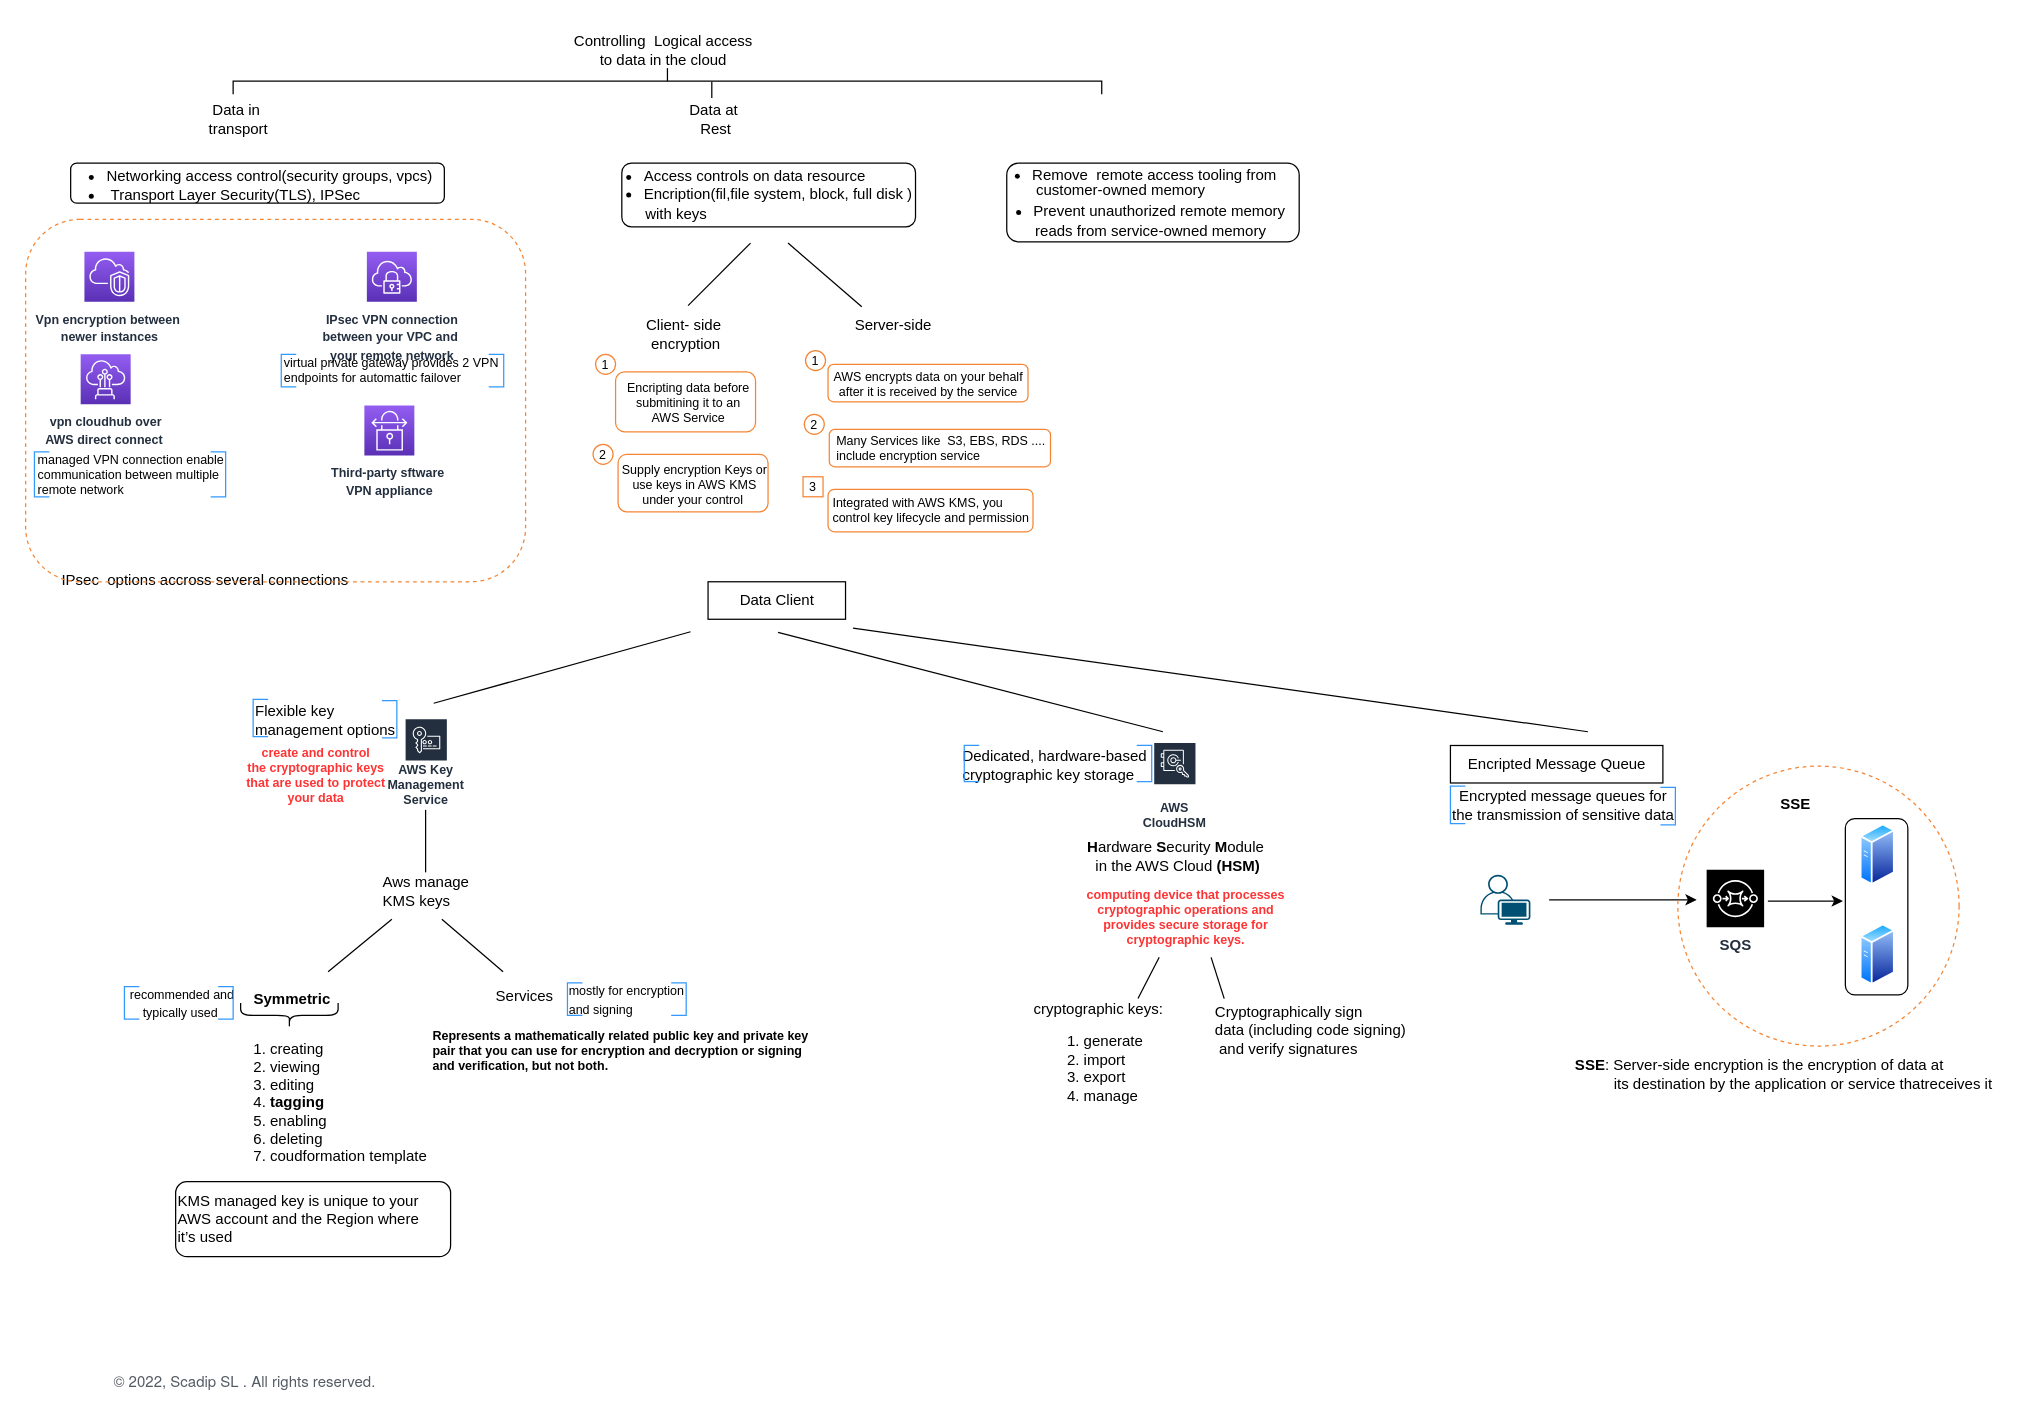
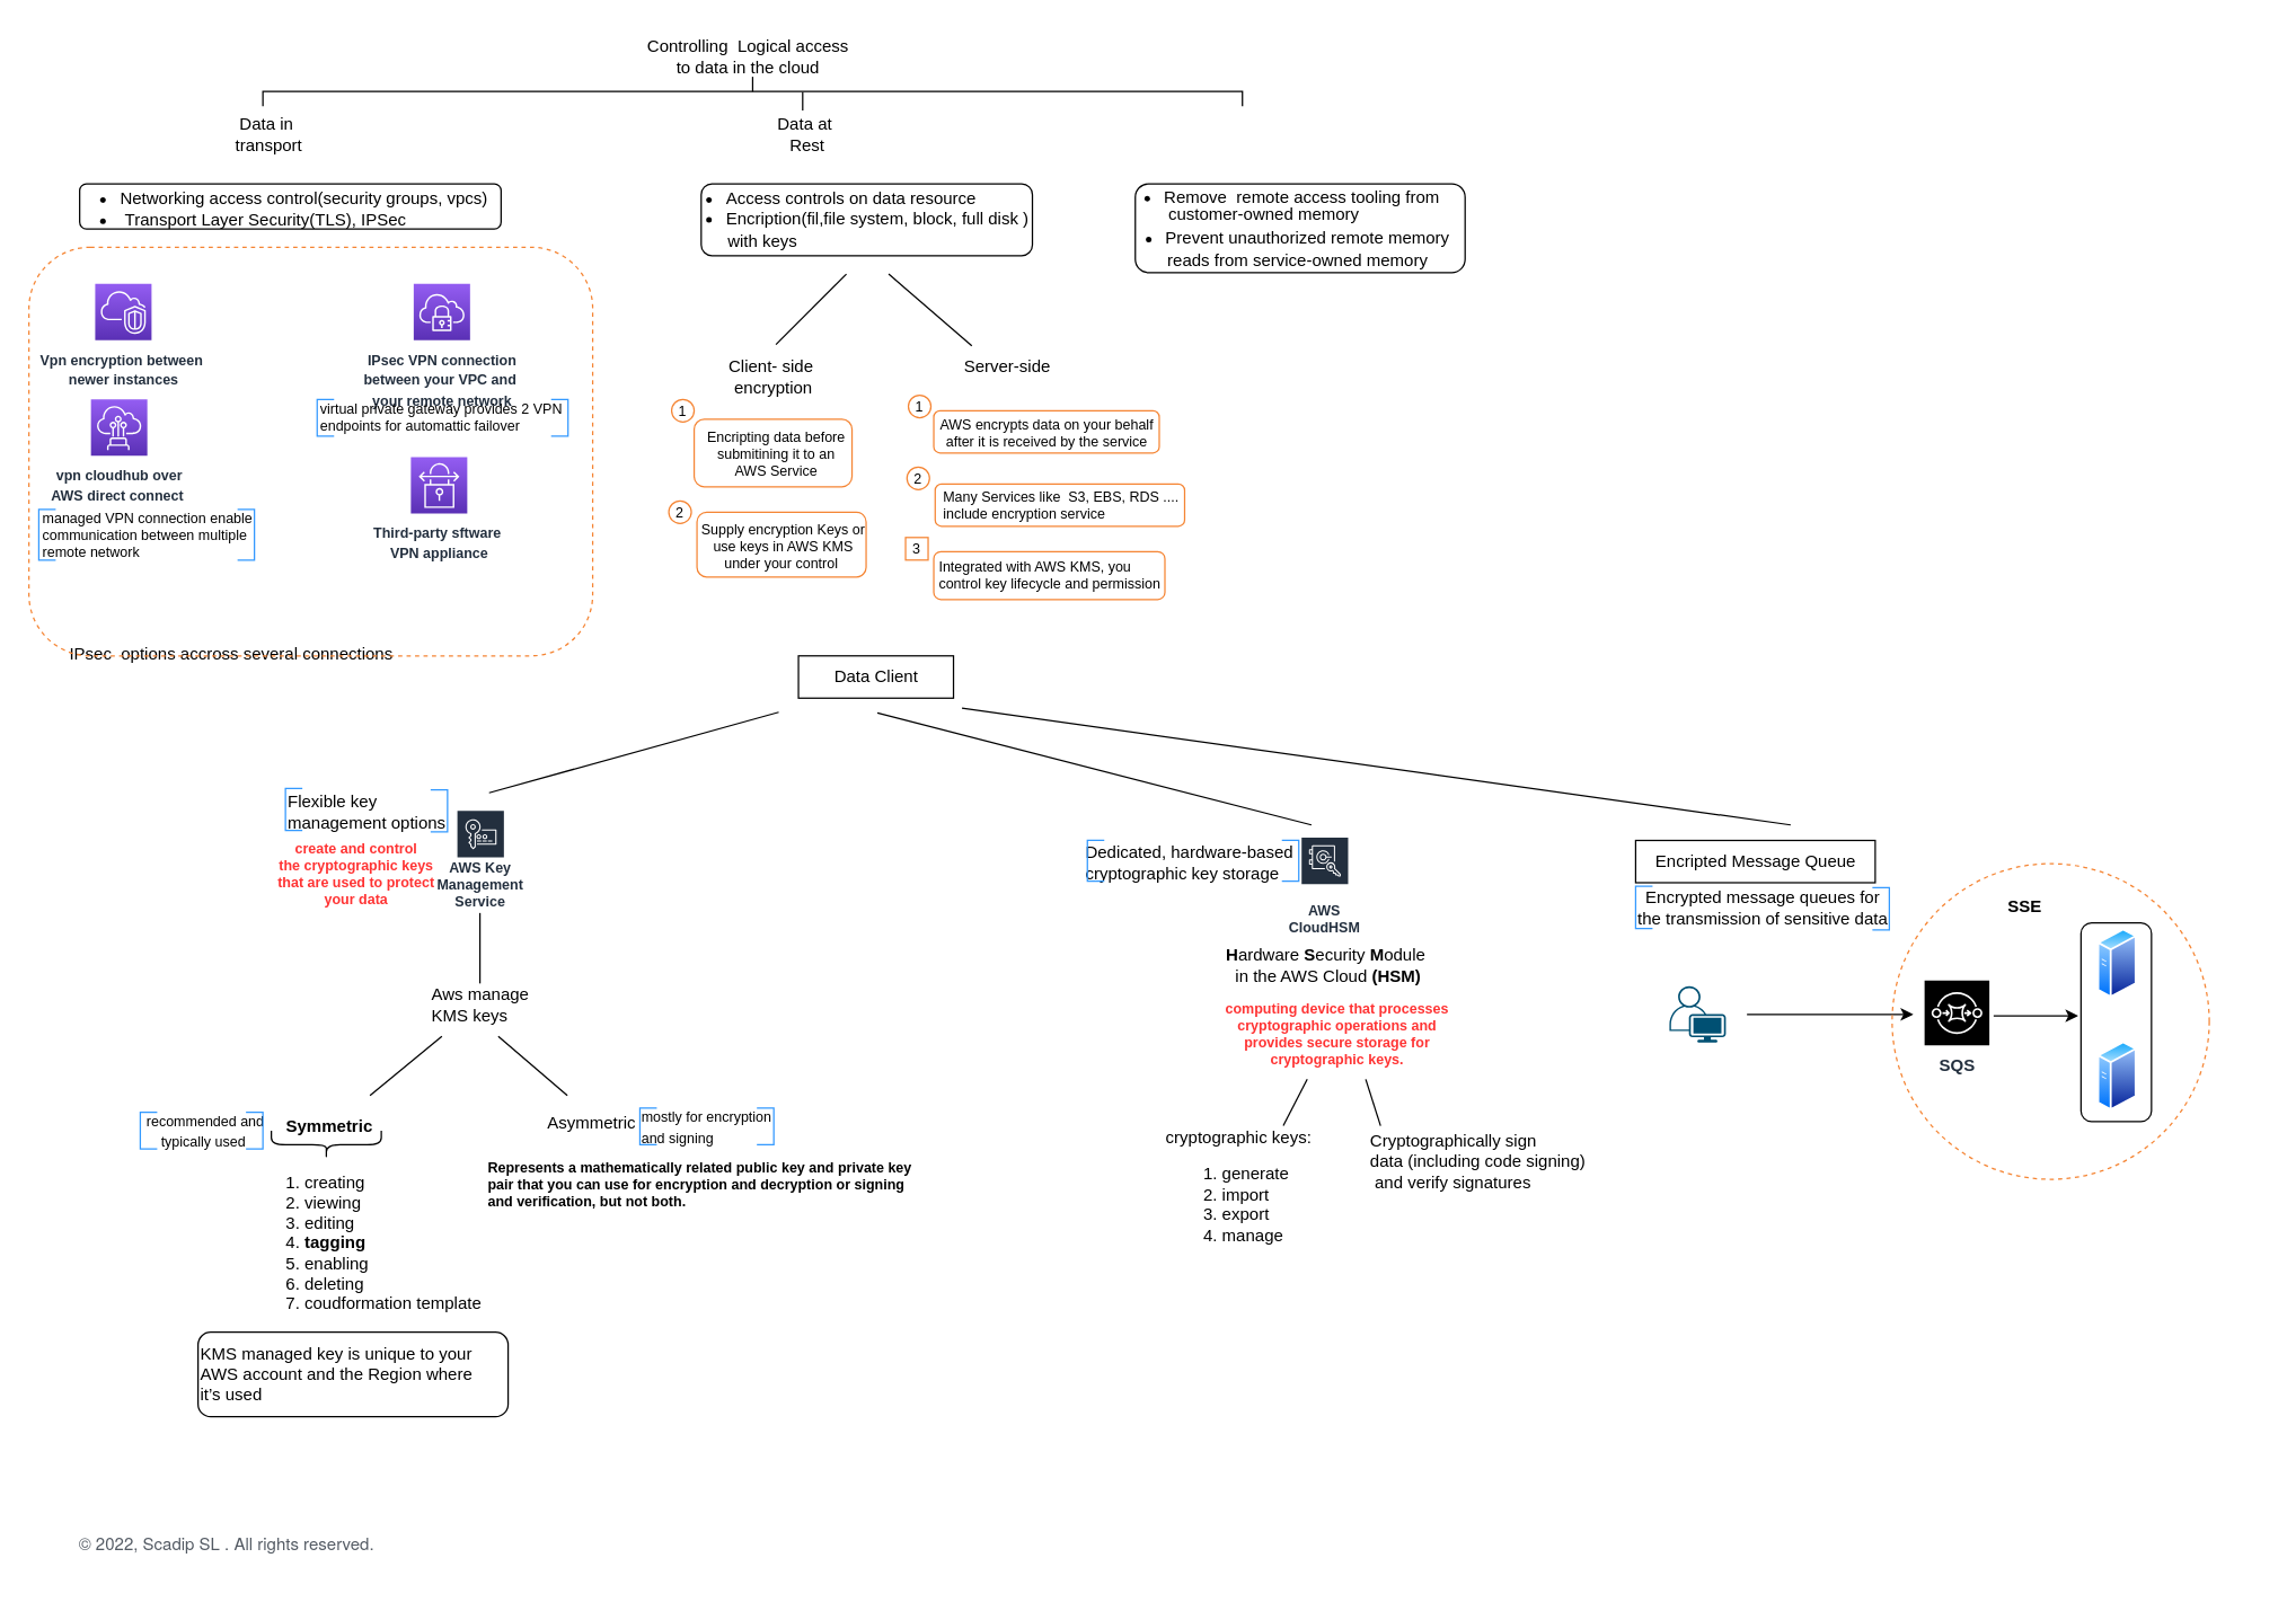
- <mxCell id="44" value="Services" style="text;html=1;align=center;verticalAlign=middle;resizable=0;points=[];autosize=1;strokeColor=none;fillColor=none;fontSize=12;fontColor=#000000;" parent="1" vertex="1"><mxGeometry x="374" y="782" width="90" height="30" as="geometry" /></mxCell>
+ <mxCell id="44" value="Asymmetric" style="text;html=1;align=center;verticalAlign=middle;resizable=0;points=[];autosize=1;strokeColor=none;fillColor=none;fontSize=12;fontColor=#000000;" parent="1" vertex="1"><mxGeometry x="374" y="782" width="90" height="30" as="geometry" /></mxCell>
- <mxCell id="33" value="&lt;b&gt;SSE&lt;/b&gt;: Server-side encryption is the encryption of data at&lt;br&gt;&amp;nbsp; &amp;nbsp; &amp;nbsp; &amp;nbsp; &amp;nbsp; &amp;nbsp; &amp;nbsp; &amp;nbsp; &amp;nbsp; &amp;nbsp; &amp;nbsp;its destination by the application or service thatreceives it" style="text;html=1;align=center;verticalAlign=middle;resizable=0;points=[];autosize=1;strokeColor=none;fillColor=none;" parent="1" vertex="1"><mxGeometry x="1207" y="838.5" width="400" height="40" as="geometry" /></mxCell>
- <mxCell id="87" value="&lt;span style=&quot;color: rgb(84, 91, 100); font-family: &amp;quot;Amazon Ember&amp;quot;, &amp;quot;Helvetica Neue&amp;quot;, Roboto, Arial, sans-serif; text-align: start; background-color: rgb(255, 255, 255);&quot;&gt;© 2022, Scadip SL&amp;nbsp;&lt;/span&gt;&lt;span style=&quot;color: rgb(84, 91, 100); font-family: &amp;quot;Amazon Ember&amp;quot;, &amp;quot;Helvetica Neue&amp;quot;, Roboto, Arial, sans-serif; text-align: start; background-color: rgb(255, 255, 255);&quot;&gt;. All rights reserved.&lt;/span&gt;" style="text;html=1;align=center;verticalAlign=middle;resizable=0;points=[];autosize=1;strokeColor=none;fillColor=none;fontSize=12;" parent="1" vertex="1"><mxGeometry x="80" y="1095" width="230" height="20" as="geometry" /></mxCell>
+ <mxCell id="87" value="&lt;span style=&quot;color: rgb(84, 91, 100); font-family: &amp;quot;Amazon Ember&amp;quot;, &amp;quot;Helvetica Neue&amp;quot;, Roboto, Arial, sans-serif; text-align: start; background-color: rgb(255, 255, 255);&quot;&gt;© 2022, Scadip SL&amp;nbsp;&lt;/span&gt;&lt;span style=&quot;color: rgb(84, 91, 100); font-family: &amp;quot;Amazon Ember&amp;quot;, &amp;quot;Helvetica Neue&amp;quot;, Roboto, Arial, sans-serif; text-align: start; background-color: rgb(255, 255, 255);&quot;&gt;. All rights reserved.&lt;/span&gt;" style="text;html=1;align=center;verticalAlign=middle;resizable=0;points=[];autosize=1;strokeColor=none;fillColor=none;fontSize=12;" parent="1" vertex="1"><mxGeometry x="45" y="1085" width="230" height="20" as="geometry" /></mxCell>
